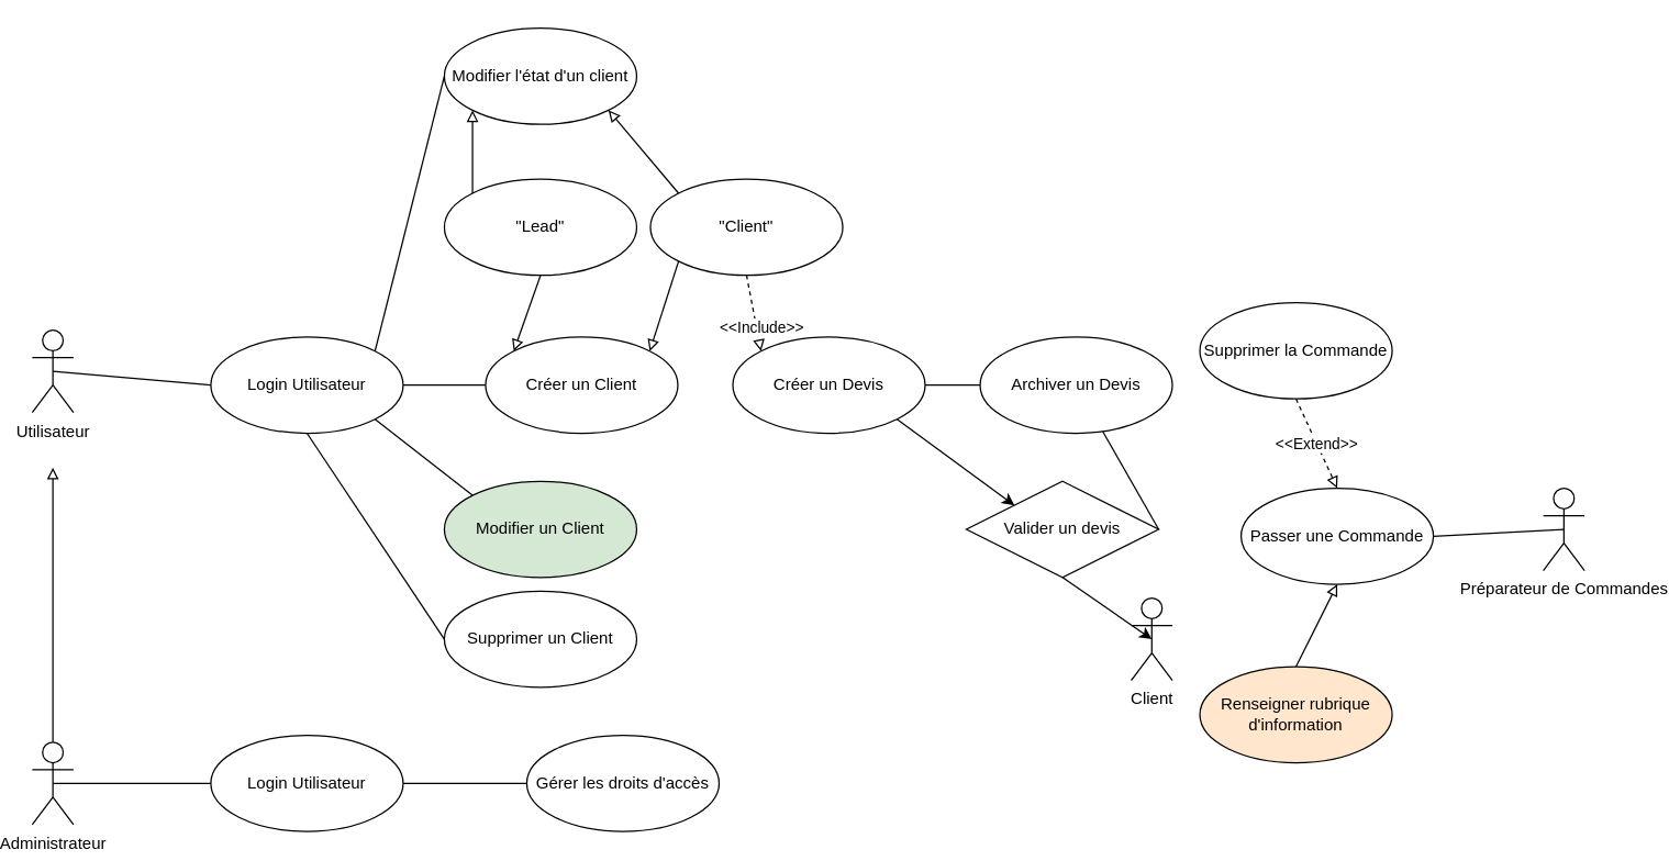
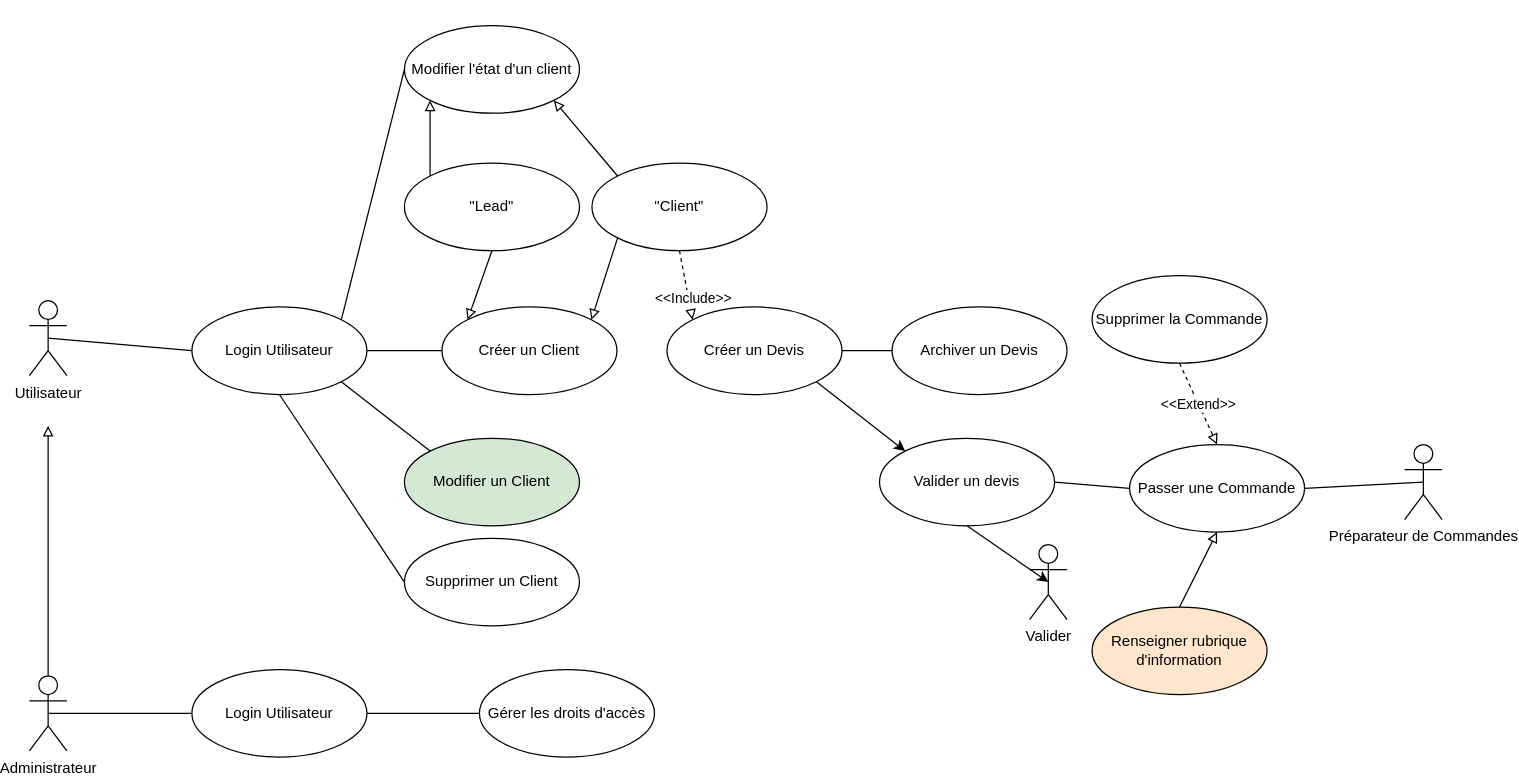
- <mxCell id="11" value="" style="endArrow=none;html=1;exitX=1;exitY=0.5;exitDx=0;exitDy=0;" edge="1" parent="1" source="8" target="6"><mxGeometry width="50" height="50" relative="1" as="geometry"><mxPoint x="660" y="390" as="sourcePoint" /><mxPoint x="710" y="340" as="targetPoint" /></mxGeometry></mxCell>
+ <mxCell id="11" value="" style="endArrow=none;html=1;exitX=1;exitY=0.5;exitDx=0;exitDy=0;entryX=0;entryY=0.5;entryDx=0;entryDy=0;" edge="1" parent="1" source="8" target="10"><mxGeometry width="50" height="50" relative="1" as="geometry"><mxPoint x="660" y="390" as="sourcePoint" /><mxPoint x="710" y="340" as="targetPoint" /></mxGeometry></mxCell>
- <mxCell id="8" value="Valider un devis" style="rhombus;whiteSpace=wrap;html=1;" vertex="1" parent="1"><mxGeometry x="700" y="350" width="140" height="70" as="geometry" /></mxCell>
+ <mxCell id="8" value="Valider un devis" style="ellipse;whiteSpace=wrap;html=1;" vertex="1" parent="1"><mxGeometry x="700" y="350" width="140" height="70" as="geometry" /></mxCell>
- <mxCell id="38" value="Client" style="shape=umlActor;html=1;verticalLabelPosition=bottom;verticalAlign=top;align=center;" vertex="1" parent="1"><mxGeometry x="820" y="435" width="30" height="60" as="geometry" /></mxCell>
+ <mxCell id="38" value="Valider" style="shape=umlActor;html=1;verticalLabelPosition=bottom;verticalAlign=top;align=center;" vertex="1" parent="1"><mxGeometry x="820" y="435" width="30" height="60" as="geometry" /></mxCell>
